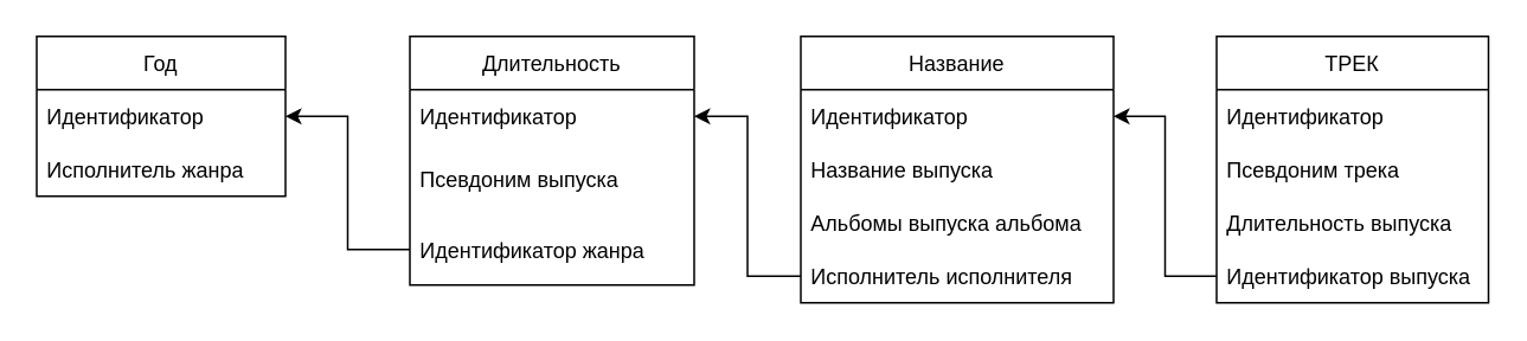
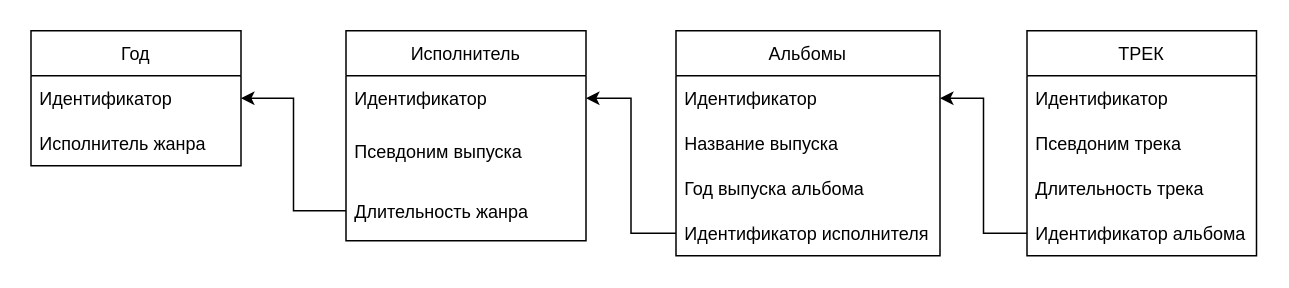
- <mxCell id="2" value="Длительность" style="swimlane;fontStyle=0;childLayout=stackLayout;horizontal=1;startSize=30;horizontalStack=0;resizeParent=1;resizeParentMax=0;resizeLast=0;collapsible=1;marginBottom=0;" vertex="1" parent="1"><mxGeometry x="230" y="20" width="160" height="140" as="geometry"><mxRectangle x="80" y="80" width="50" height="30" as="alternateBounds" /></mxGeometry></mxCell>
+ <mxCell id="2" value="Исполнитель" style="swimlane;fontStyle=0;childLayout=stackLayout;horizontal=1;startSize=30;horizontalStack=0;resizeParent=1;resizeParentMax=0;resizeLast=0;collapsible=1;marginBottom=0;" vertex="1" parent="1"><mxGeometry x="230" y="20" width="160" height="140" as="geometry"><mxRectangle x="80" y="80" width="50" height="30" as="alternateBounds" /></mxGeometry></mxCell>
- <mxCell id="6" value="Название" style="swimlane;fontStyle=0;childLayout=stackLayout;horizontal=1;startSize=30;horizontalStack=0;resizeParent=1;resizeParentMax=0;resizeLast=0;collapsible=1;marginBottom=0;" vertex="1" parent="1"><mxGeometry x="450" y="20" width="176" height="150" as="geometry" /></mxCell>
+ <mxCell id="6" value="Альбомы" style="swimlane;fontStyle=0;childLayout=stackLayout;horizontal=1;startSize=30;horizontalStack=0;resizeParent=1;resizeParentMax=0;resizeLast=0;collapsible=1;marginBottom=0;" vertex="1" parent="1"><mxGeometry x="450" y="20" width="176" height="150" as="geometry" /></mxCell>
- <mxCell id="9" value="Альбомы выпуска альбома" style="text;strokeColor=none;fillColor=none;align=left;verticalAlign=middle;spacingLeft=4;spacingRight=4;overflow=hidden;points=[[0,0.5],[1,0.5]];portConstraint=eastwest;rotatable=0;" vertex="1" parent="6"><mxGeometry y="90" width="176" height="30" as="geometry" /></mxCell>
+ <mxCell id="9" value="Год выпуска альбома" style="text;strokeColor=none;fillColor=none;align=left;verticalAlign=middle;spacingLeft=4;spacingRight=4;overflow=hidden;points=[[0,0.5],[1,0.5]];portConstraint=eastwest;rotatable=0;" vertex="1" parent="6"><mxGeometry y="90" width="176" height="30" as="geometry" /></mxCell>
- <mxCell id="15" value="Длительность выпуска" style="text;strokeColor=none;fillColor=none;align=left;verticalAlign=middle;spacingLeft=4;spacingRight=4;overflow=hidden;points=[[0,0.5],[1,0.5]];portConstraint=eastwest;rotatable=0;" vertex="1" parent="12"><mxGeometry y="90" width="153" height="30" as="geometry" /></mxCell>
+ <mxCell id="15" value="Длительность трека" style="text;strokeColor=none;fillColor=none;align=left;verticalAlign=middle;spacingLeft=4;spacingRight=4;overflow=hidden;points=[[0,0.5],[1,0.5]];portConstraint=eastwest;rotatable=0;" vertex="1" parent="12"><mxGeometry y="90" width="153" height="30" as="geometry" /></mxCell>
- <mxCell id="5" value="Идентификатор жанра" style="text;strokeColor=none;fillColor=none;align=left;verticalAlign=middle;spacingLeft=4;spacingRight=4;overflow=hidden;points=[[0,0.5],[1,0.5]];portConstraint=eastwest;rotatable=0;" vertex="1" parent="2"><mxGeometry y="100" width="160" height="40" as="geometry" /></mxCell>
+ <mxCell id="5" value="Длительность жанра" style="text;strokeColor=none;fillColor=none;align=left;verticalAlign=middle;spacingLeft=4;spacingRight=4;overflow=hidden;points=[[0,0.5],[1,0.5]];portConstraint=eastwest;rotatable=0;" vertex="1" parent="2"><mxGeometry y="100" width="160" height="40" as="geometry" /></mxCell>
- <mxCell id="10" value="Исполнитель исполнителя" style="text;strokeColor=none;fillColor=none;align=left;verticalAlign=middle;spacingLeft=4;spacingRight=4;overflow=hidden;points=[[0,0.5],[1,0.5]];portConstraint=eastwest;rotatable=0;" vertex="1" parent="6"><mxGeometry y="120" width="176" height="30" as="geometry" /></mxCell>
+ <mxCell id="10" value="Идентификатор исполнителя" style="text;strokeColor=none;fillColor=none;align=left;verticalAlign=middle;spacingLeft=4;spacingRight=4;overflow=hidden;points=[[0,0.5],[1,0.5]];portConstraint=eastwest;rotatable=0;" vertex="1" parent="6"><mxGeometry y="120" width="176" height="30" as="geometry" /></mxCell>
- <mxCell id="16" value="Идентификатор выпуска" style="text;strokeColor=none;fillColor=none;align=left;verticalAlign=middle;spacingLeft=4;spacingRight=4;overflow=hidden;points=[[0,0.5],[1,0.5]];portConstraint=eastwest;rotatable=0;" vertex="1" parent="12"><mxGeometry y="120" width="153" height="30" as="geometry" /></mxCell>
+ <mxCell id="16" value="Идентификатор альбома" style="text;strokeColor=none;fillColor=none;align=left;verticalAlign=middle;spacingLeft=4;spacingRight=4;overflow=hidden;points=[[0,0.5],[1,0.5]];portConstraint=eastwest;rotatable=0;" vertex="1" parent="12"><mxGeometry y="120" width="153" height="30" as="geometry" /></mxCell>
